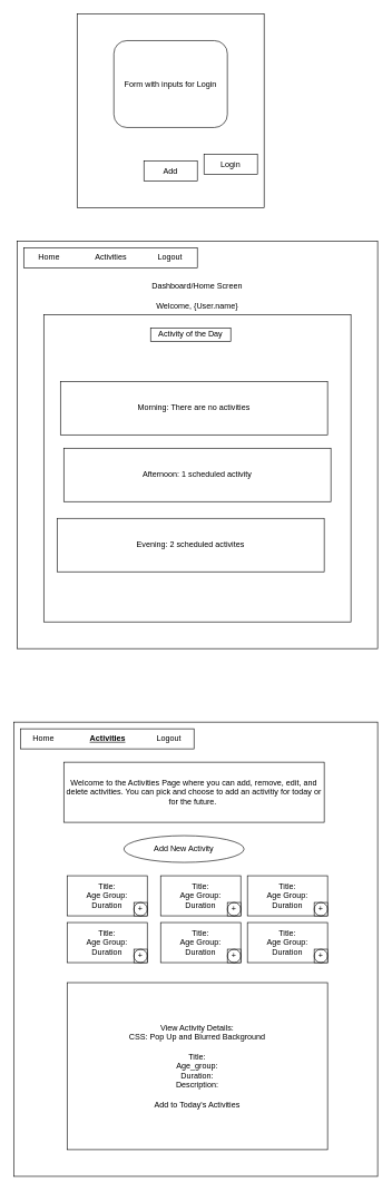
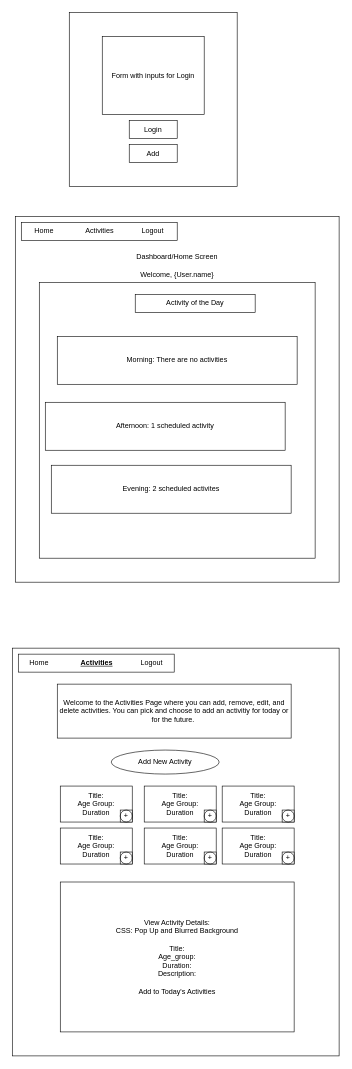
- <mxCell id="5" value="Form with inputs for Login" style="whiteSpace=wrap;html=1;rounded=1;" vertex="1" parent="1"><mxGeometry x="170" y="60" width="170" height="130" as="geometry" /></mxCell>
+ <mxCell id="5" value="Form with inputs for Login" style="whiteSpace=wrap;html=1;" vertex="1" parent="1"><mxGeometry x="170" y="60" width="170" height="130" as="geometry" /></mxCell>
- <mxCell id="4" value="Login" style="whiteSpace=wrap;html=1;" vertex="1" parent="1"><mxGeometry x="305" y="230" width="80" height="30" as="geometry" /></mxCell>
+ <mxCell id="4" value="Login" style="whiteSpace=wrap;html=1;" vertex="1" parent="1"><mxGeometry x="215" y="200" width="80" height="30" as="geometry" /></mxCell>
- <mxCell id="9" value="Activity of the Day" style="whiteSpace=wrap;html=1;" vertex="1" parent="1"><mxGeometry x="225" y="490" width="120" height="20" as="geometry" /></mxCell>
+ <mxCell id="9" value="Activity of the Day" style="whiteSpace=wrap;html=1;" vertex="1" parent="1"><mxGeometry x="225" y="490" width="200" height="30" as="geometry" /></mxCell>
- <mxCell id="10" value="Morning: There are no activities" style="whiteSpace=wrap;html=1;" vertex="1" parent="1"><mxGeometry x="90" y="570" width="400" height="80" as="geometry" /></mxCell>
+ <mxCell id="10" value="Morning: There are no activities" style="whiteSpace=wrap;html=1;" vertex="1" parent="1"><mxGeometry x="95" y="560" width="400" height="80" as="geometry" /></mxCell>
- <mxCell id="11" value="Afternoon: 1 scheduled activity" style="whiteSpace=wrap;html=1;" vertex="1" parent="1"><mxGeometry x="95" y="670" width="400" height="80" as="geometry" /></mxCell>
+ <mxCell id="11" value="Afternoon: 1 scheduled activity" style="whiteSpace=wrap;html=1;" vertex="1" parent="1"><mxGeometry x="75" y="670" width="400" height="80" as="geometry" /></mxCell>
